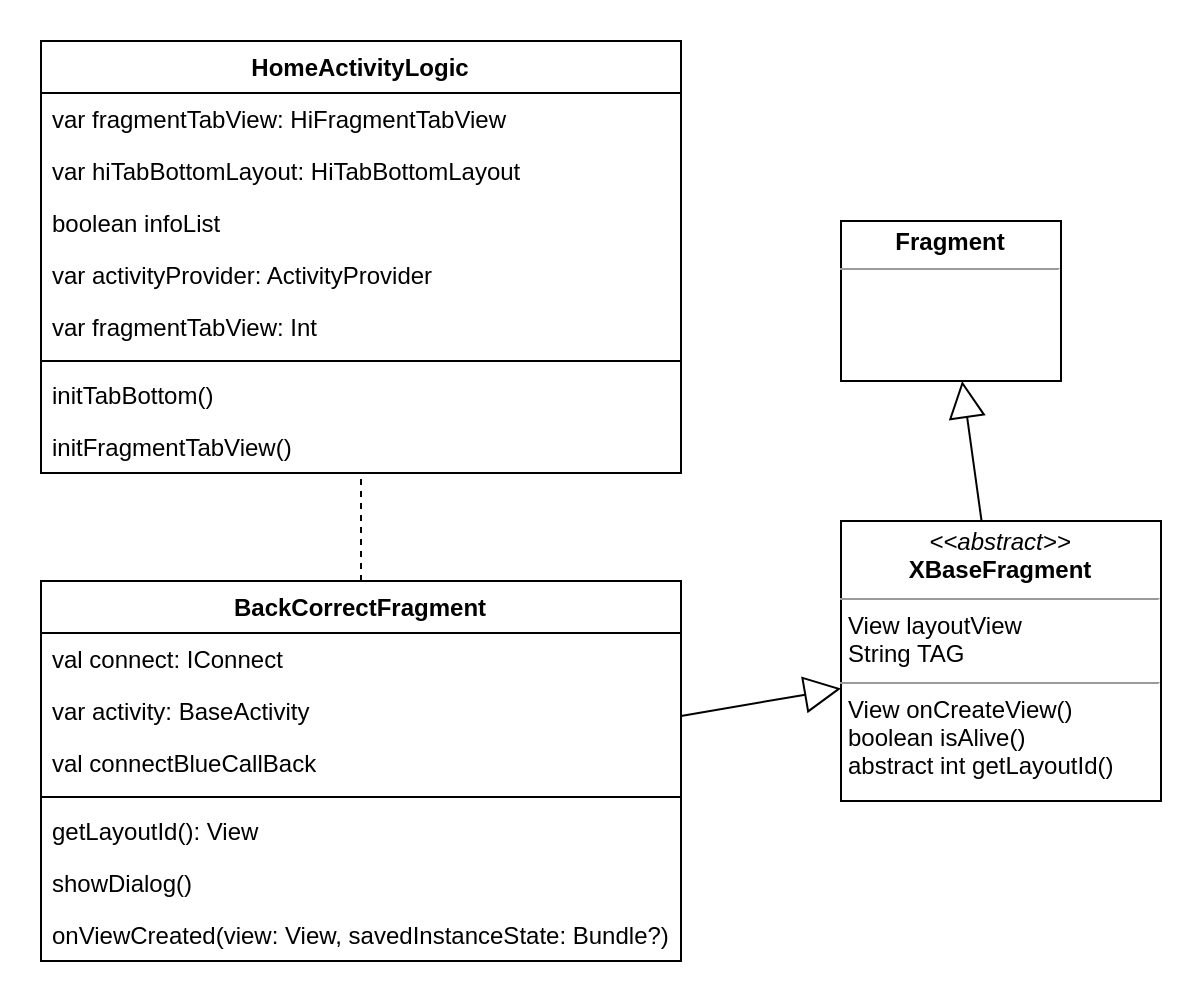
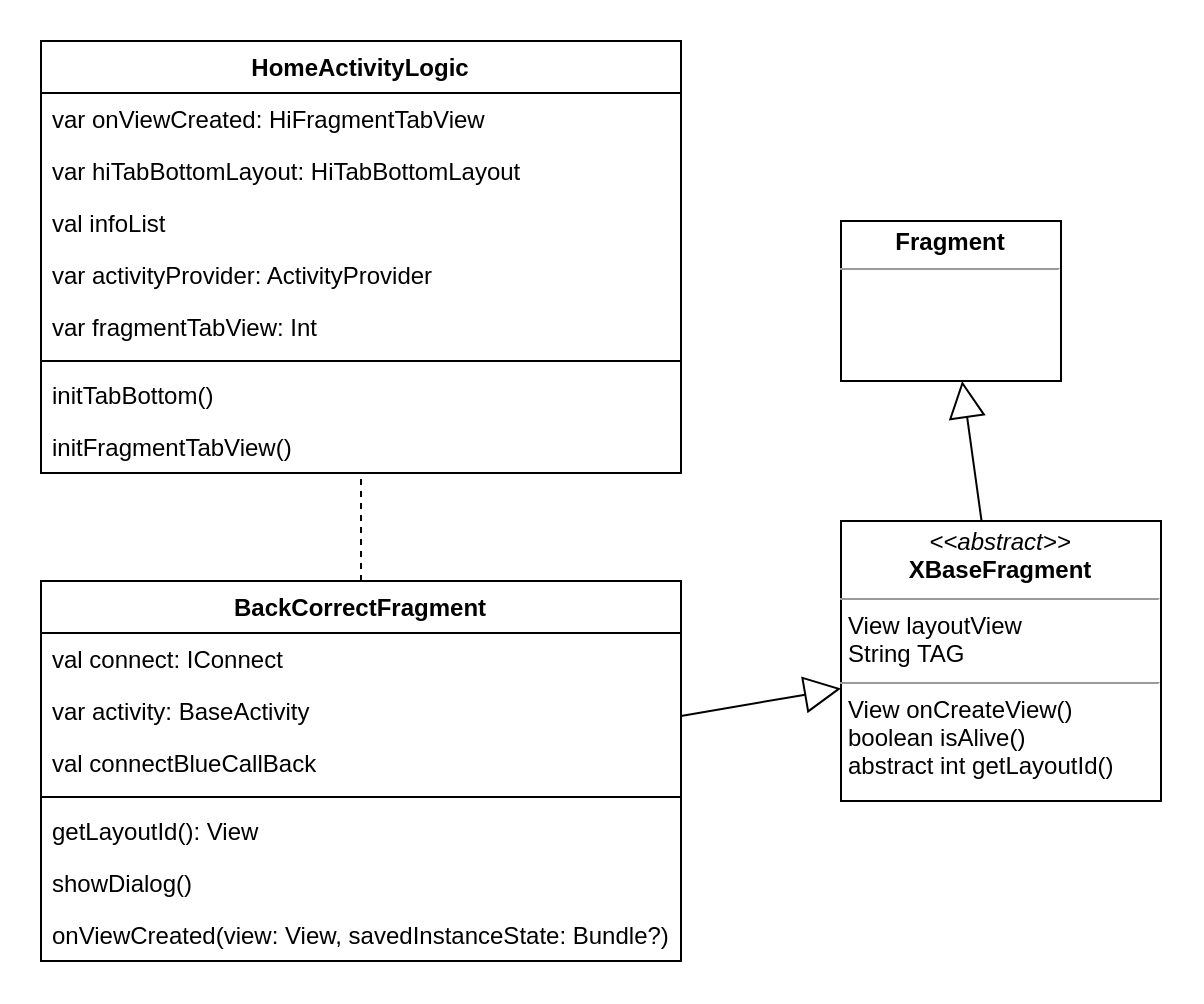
- <mxCell id="13" value="var fragmentTabView: HiFragmentTabView" style="text;strokeColor=none;fillColor=none;align=left;verticalAlign=top;spacingLeft=4;spacingRight=4;overflow=hidden;rotatable=0;points=[[0,0.5],[1,0.5]];portConstraint=eastwest;" vertex="1" parent="12"><mxGeometry y="26" width="320" height="26" as="geometry" /></mxCell>
+ <mxCell id="13" value="var onViewCreated: HiFragmentTabView" style="text;strokeColor=none;fillColor=none;align=left;verticalAlign=top;spacingLeft=4;spacingRight=4;overflow=hidden;rotatable=0;points=[[0,0.5],[1,0.5]];portConstraint=eastwest;" vertex="1" parent="12"><mxGeometry y="26" width="320" height="26" as="geometry" /></mxCell>
- <mxCell id="15" value="boolean infoList" style="text;strokeColor=none;fillColor=none;align=left;verticalAlign=top;spacingLeft=4;spacingRight=4;overflow=hidden;rotatable=0;points=[[0,0.5],[1,0.5]];portConstraint=eastwest;" vertex="1" parent="12"><mxGeometry y="78" width="320" height="26" as="geometry" /></mxCell>
+ <mxCell id="15" value="val infoList" style="text;strokeColor=none;fillColor=none;align=left;verticalAlign=top;spacingLeft=4;spacingRight=4;overflow=hidden;rotatable=0;points=[[0,0.5],[1,0.5]];portConstraint=eastwest;" vertex="1" parent="12"><mxGeometry y="78" width="320" height="26" as="geometry" /></mxCell>
